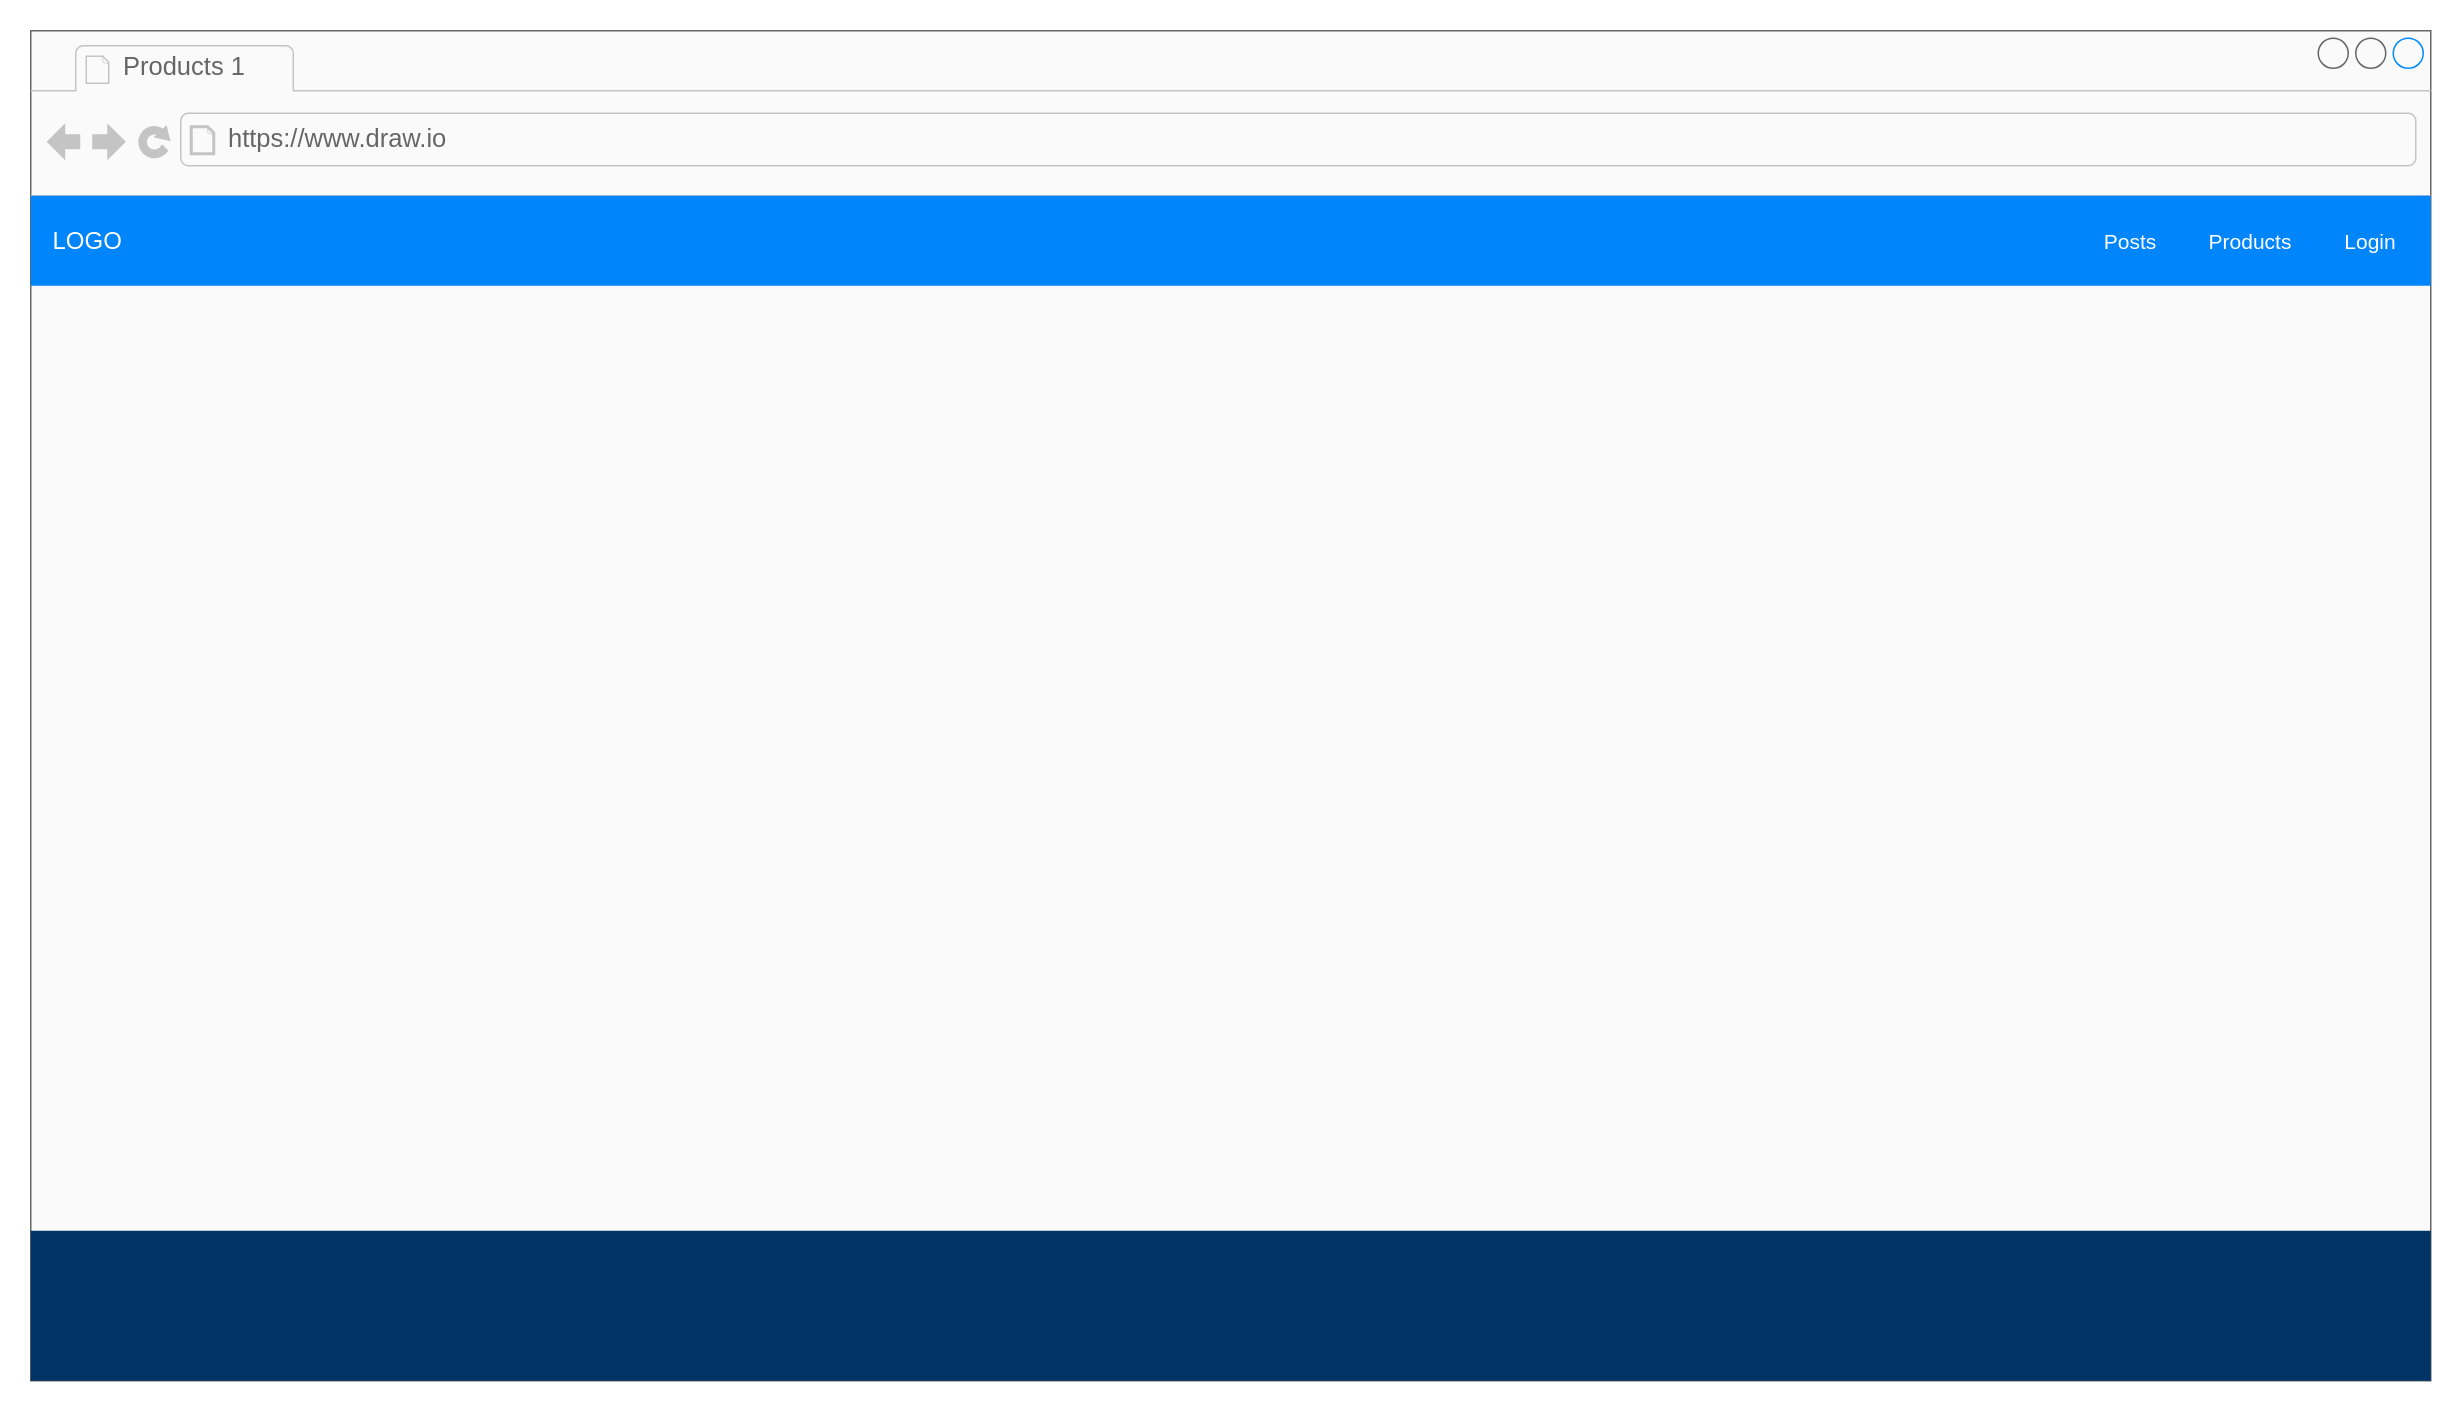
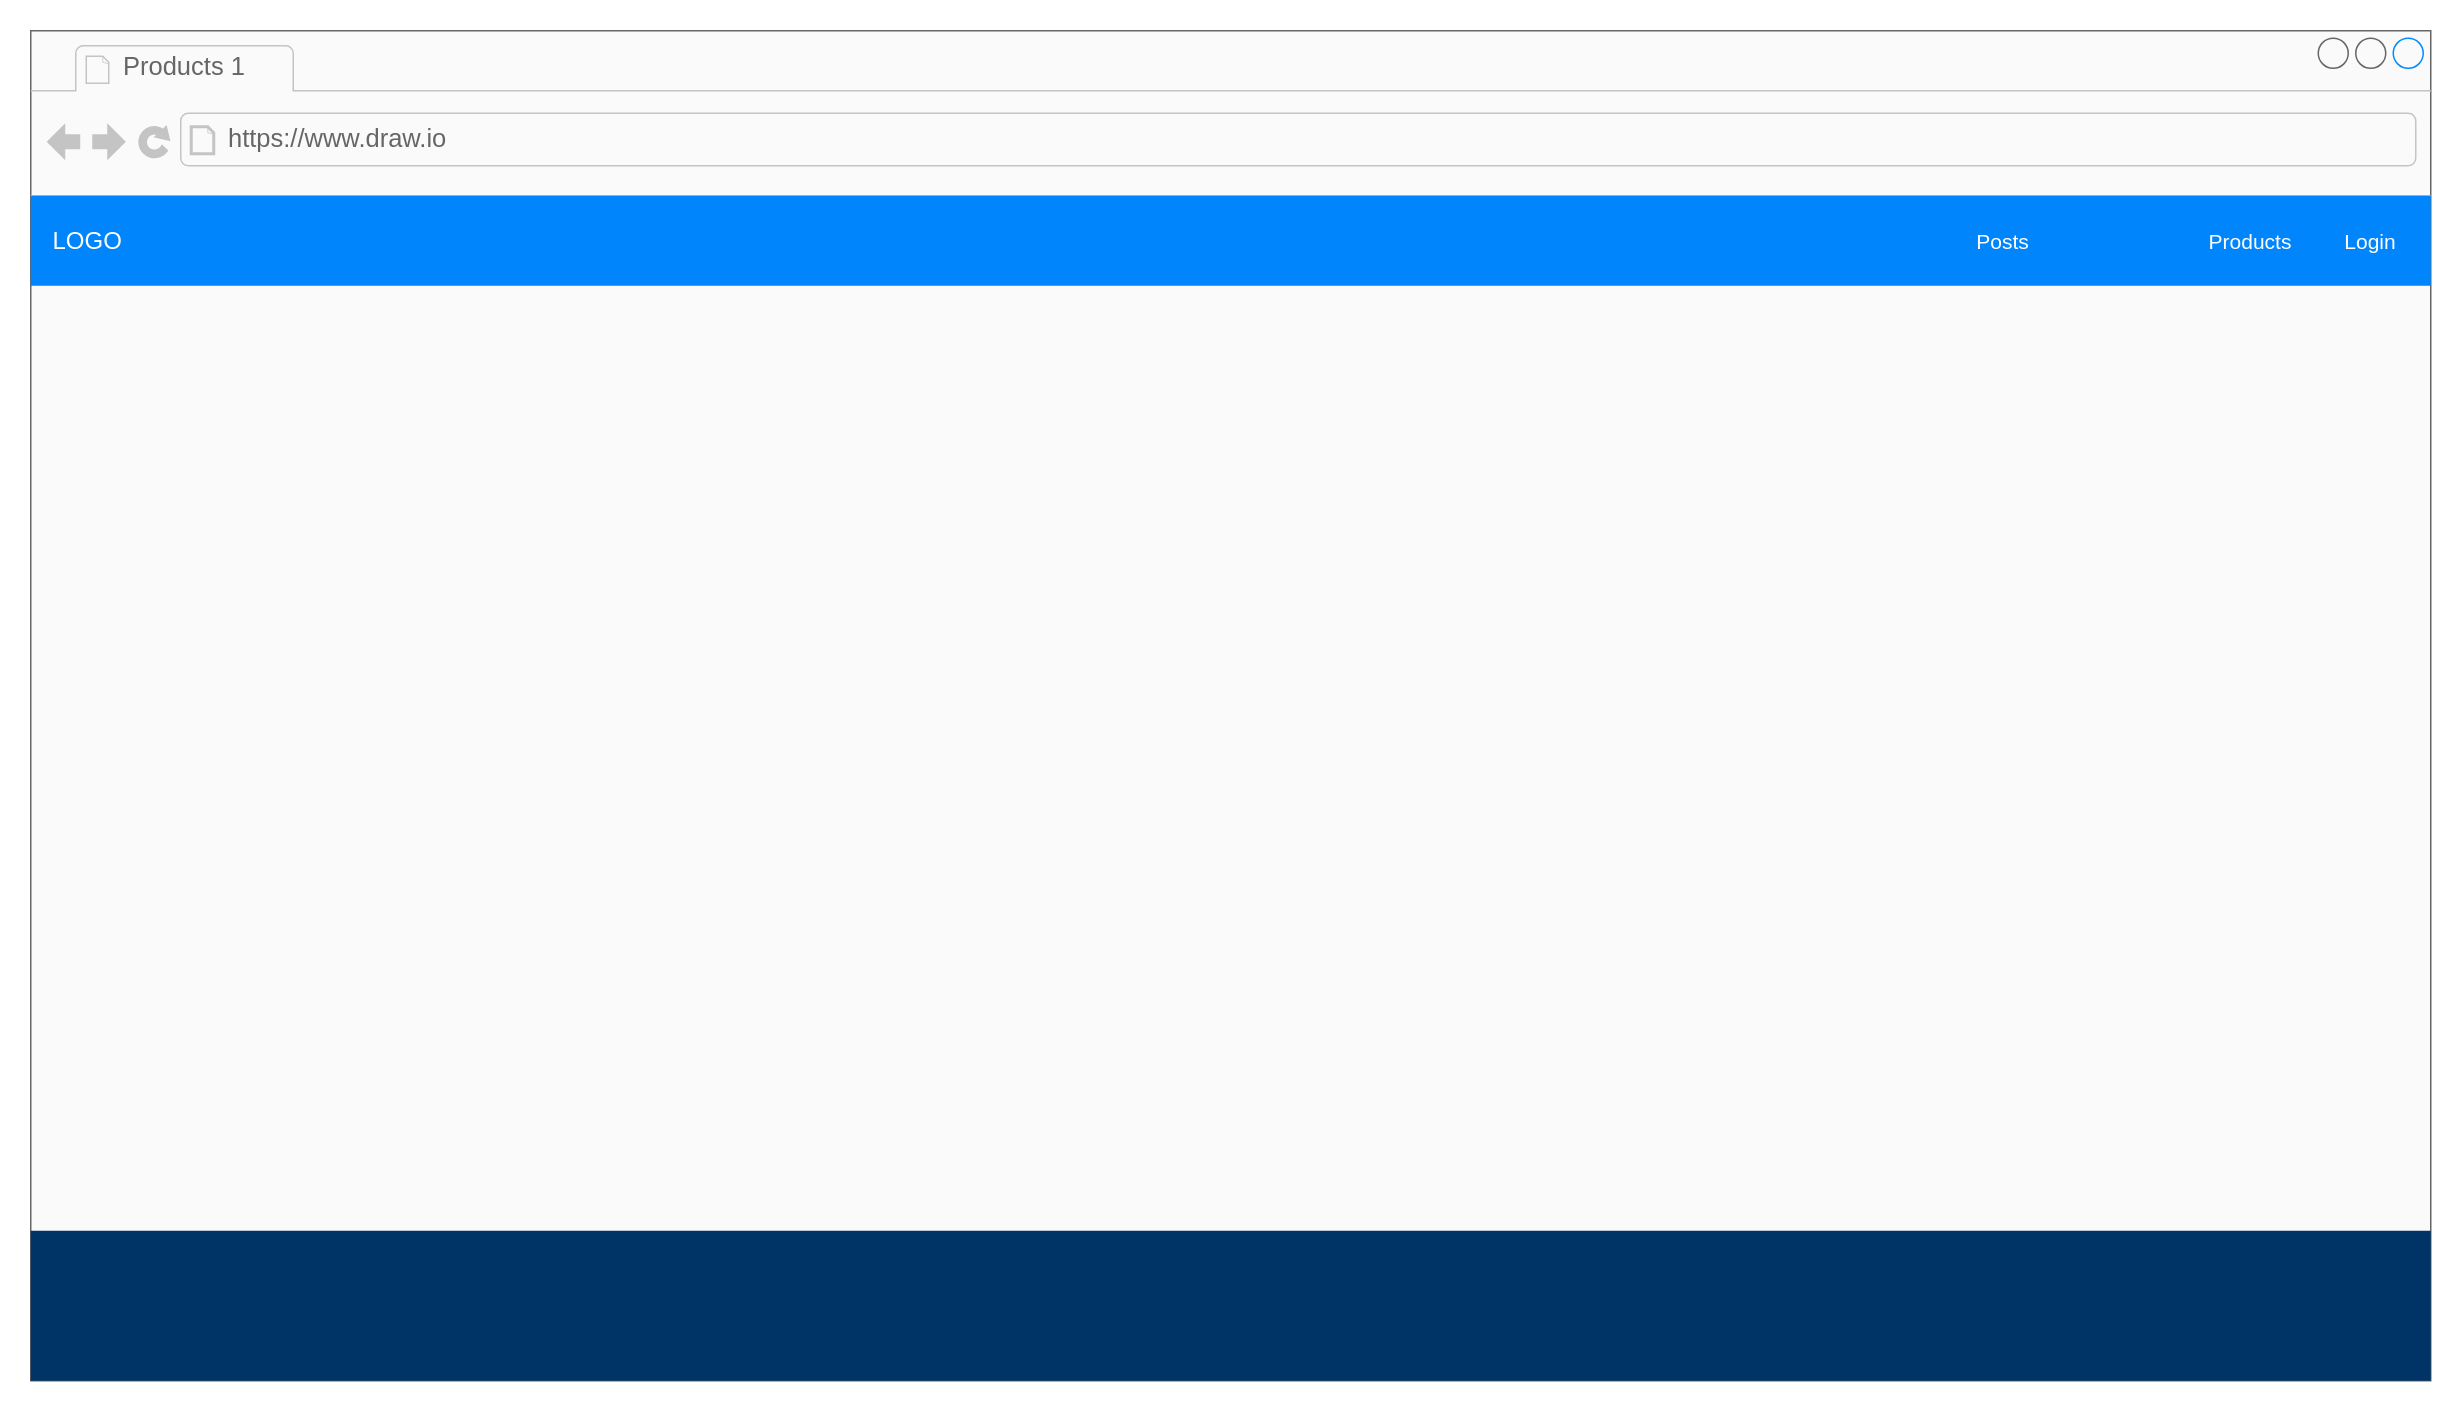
- <mxCell id="8" value="Posts" style="fillColor=none;strokeColor=none;fontSize=14;fontColor=#FFFFFF;align=center;spacingRight=0;movable=1;resizable=1;rotatable=1;deletable=1;editable=1;connectable=1;" parent="5" vertex="1"><mxGeometry x="1360" y="10" width="80" height="40" as="geometry" /></mxCell>
+ <mxCell id="8" value="Posts" style="fillColor=none;strokeColor=none;fontSize=14;fontColor=#FFFFFF;align=center;spacingRight=0;movable=1;resizable=1;rotatable=1;deletable=1;editable=1;connectable=1;" parent="5" vertex="1"><mxGeometry x="1275" y="10" width="80" height="40" as="geometry" /></mxCell>
